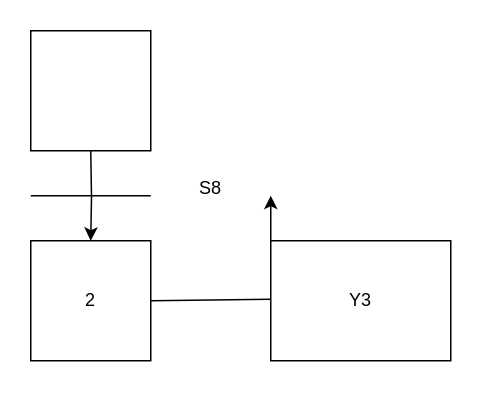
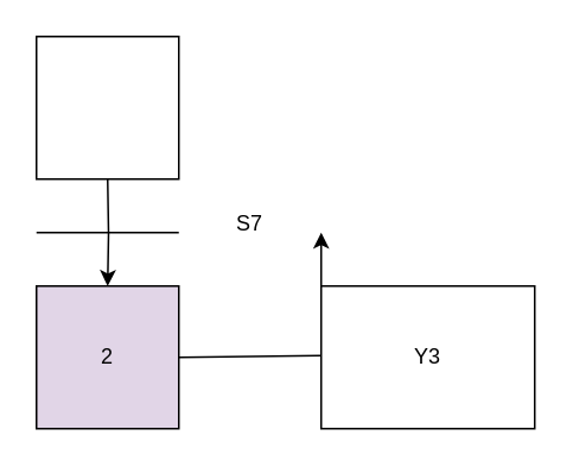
- <mxCell id="7" value="S8" style="text;html=1;align=center;verticalAlign=middle;whiteSpace=wrap;rounded=0;" parent="1" vertex="1"><mxGeometry x="110" y="110" width="60" height="30" as="geometry" /></mxCell>
+ <mxCell id="7" value="S7" style="text;html=1;align=center;verticalAlign=middle;whiteSpace=wrap;rounded=0;" parent="1" vertex="1"><mxGeometry x="110" y="110" width="60" height="30" as="geometry" /></mxCell>
- <mxCell id="4" value="2" style="whiteSpace=wrap;html=1;aspect=fixed;" parent="1" vertex="1"><mxGeometry x="20" y="160" width="80" height="80" as="geometry" /></mxCell>
+ <mxCell id="4" value="2" style="whiteSpace=wrap;html=1;aspect=fixed;fillColor=#e1d5e7;" parent="1" vertex="1"><mxGeometry x="20" y="160" width="80" height="80" as="geometry" /></mxCell>
